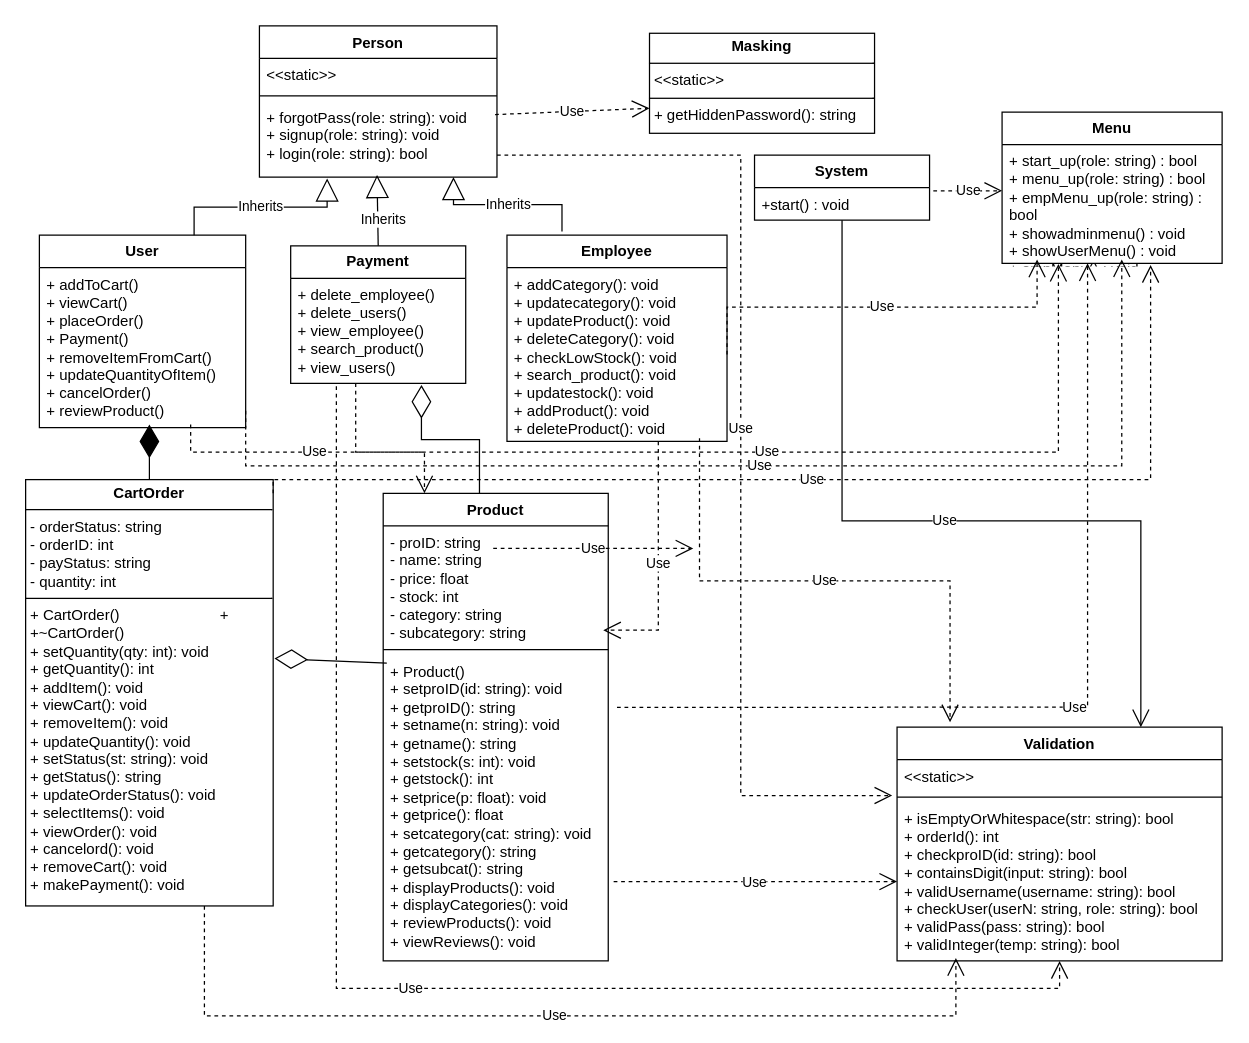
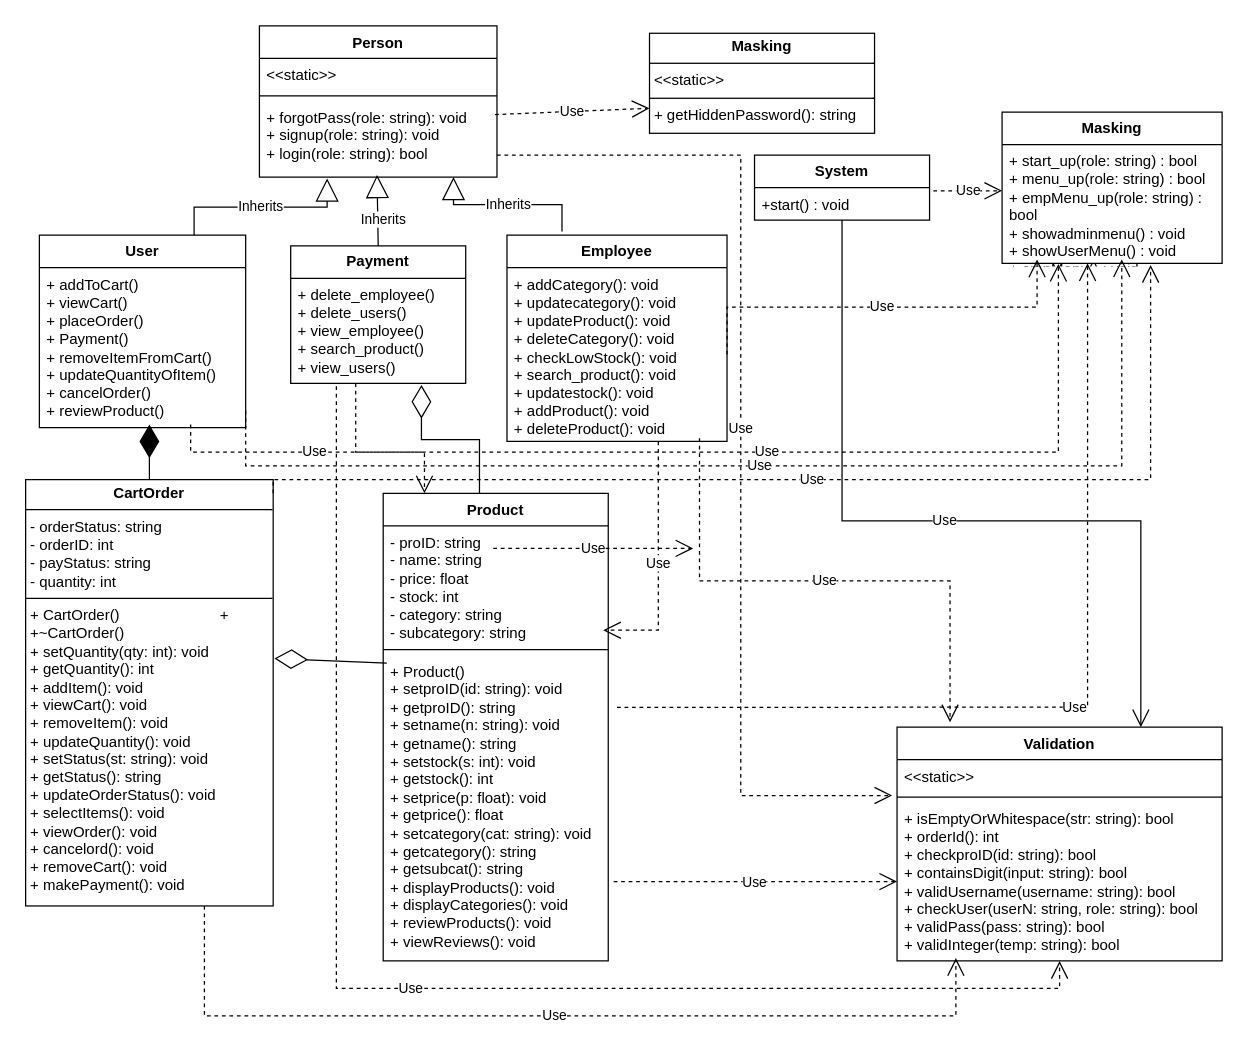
- <mxCell id="22" value="&lt;b&gt;Menu&lt;/b&gt;" style="swimlane;fontStyle=0;childLayout=stackLayout;horizontal=1;startSize=26;fillColor=none;horizontalStack=0;resizeParent=1;resizeParentMax=0;resizeLast=0;collapsible=1;marginBottom=0;whiteSpace=wrap;html=1;" vertex="1" parent="1"><mxGeometry x="801" y="89" width="176" height="121" as="geometry" /></mxCell>
+ <mxCell id="22" value="&lt;b&gt;Masking&lt;/b&gt;" style="swimlane;fontStyle=0;childLayout=stackLayout;horizontal=1;startSize=26;fillColor=none;horizontalStack=0;resizeParent=1;resizeParentMax=0;resizeLast=0;collapsible=1;marginBottom=0;whiteSpace=wrap;html=1;" vertex="1" parent="1"><mxGeometry x="801" y="89" width="176" height="121" as="geometry" /></mxCell>
